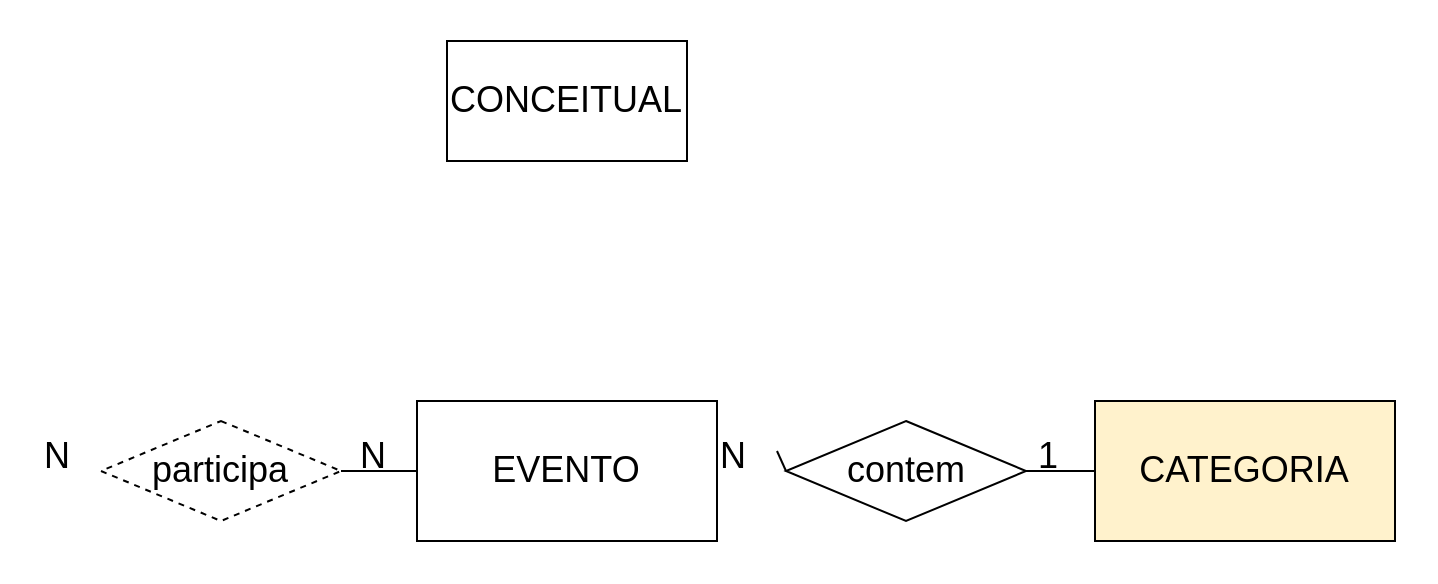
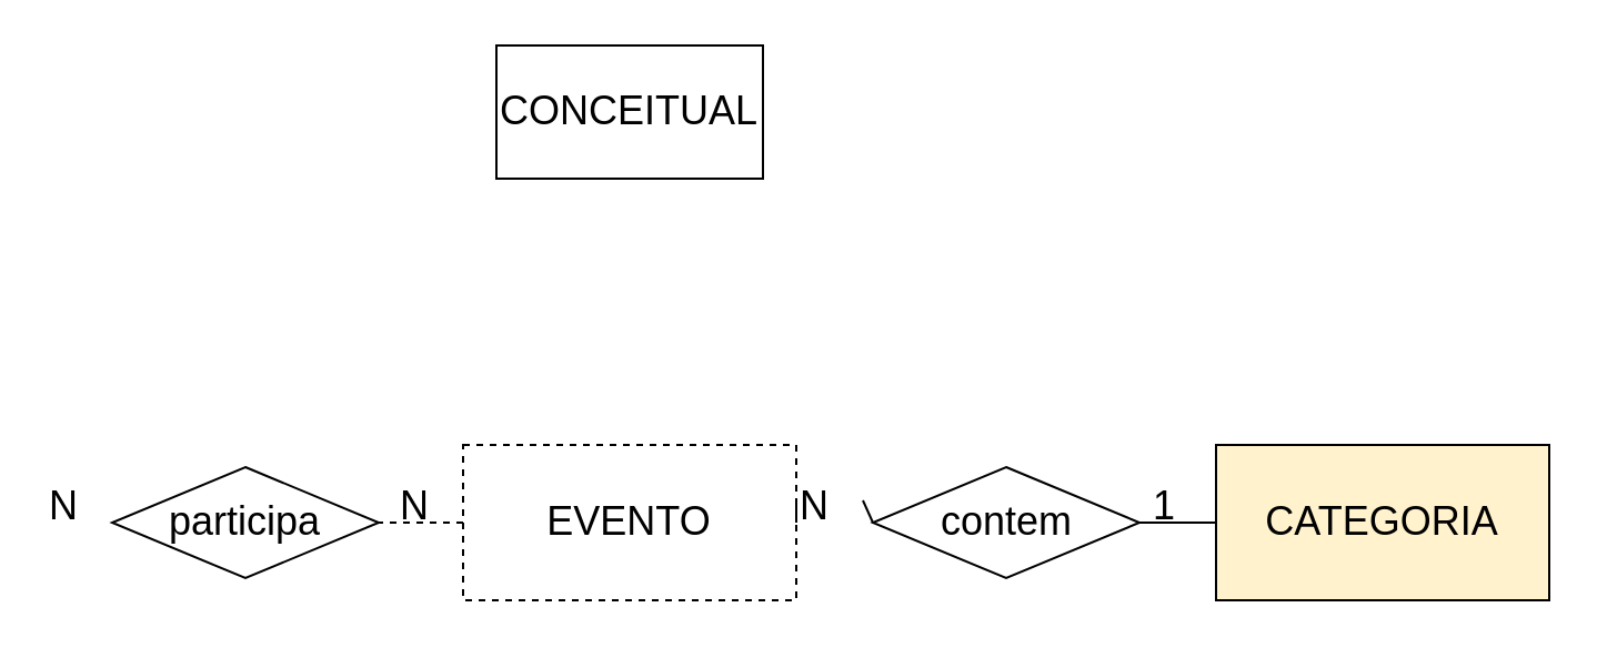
- <mxCell id="3" value="participa&lt;br&gt;" style="rhombus;whiteSpace=wrap;html=1;fontSize=18;dashed=1;" vertex="1" parent="1"><mxGeometry x="50" y="210" width="120" height="50" as="geometry" /></mxCell>
+ <mxCell id="3" value="participa&lt;br&gt;" style="rhombus;whiteSpace=wrap;html=1;fontSize=18;" vertex="1" parent="1"><mxGeometry x="50" y="210" width="120" height="50" as="geometry" /></mxCell>
- <mxCell id="7" value="" style="endArrow=none;html=1;fontSize=18;exitX=0;exitY=0.5;exitDx=0;exitDy=0;entryX=1;entryY=0.5;entryDx=0;entryDy=0;" edge="1" parent="1" source="4" target="3"><mxGeometry width="50" height="50" relative="1" as="geometry"><mxPoint x="200" y="235" as="sourcePoint" /><mxPoint x="160" y="205" as="targetPoint" /></mxGeometry></mxCell>
+ <mxCell id="7" value="" style="endArrow=none;html=1;fontSize=18;exitX=0;exitY=0.5;exitDx=0;exitDy=0;entryX=1;entryY=0.5;entryDx=0;entryDy=0;dashed=1;" edge="1" parent="1" source="4" target="3"><mxGeometry width="50" height="50" relative="1" as="geometry"><mxPoint x="200" y="235" as="sourcePoint" /><mxPoint x="160" y="205" as="targetPoint" /></mxGeometry></mxCell>
- <mxCell id="4" value="EVENTO" style="rounded=0;whiteSpace=wrap;html=1;fontSize=18;" vertex="1" parent="1"><mxGeometry x="208" y="200" width="150" height="70" as="geometry" /></mxCell>
+ <mxCell id="4" value="EVENTO" style="rounded=0;whiteSpace=wrap;html=1;fontSize=18;dashed=1;" vertex="1" parent="1"><mxGeometry x="208" y="200" width="150" height="70" as="geometry" /></mxCell>
